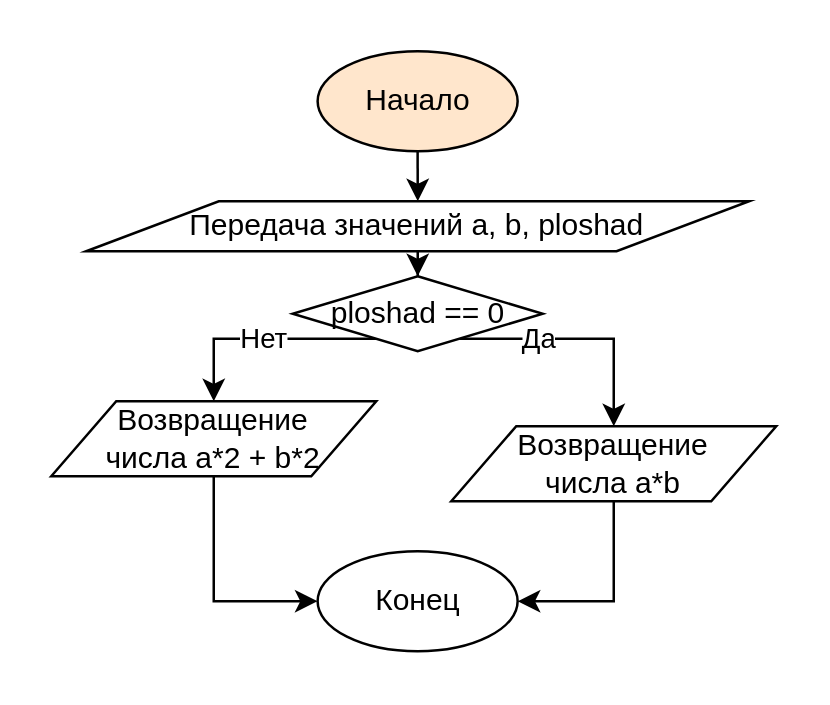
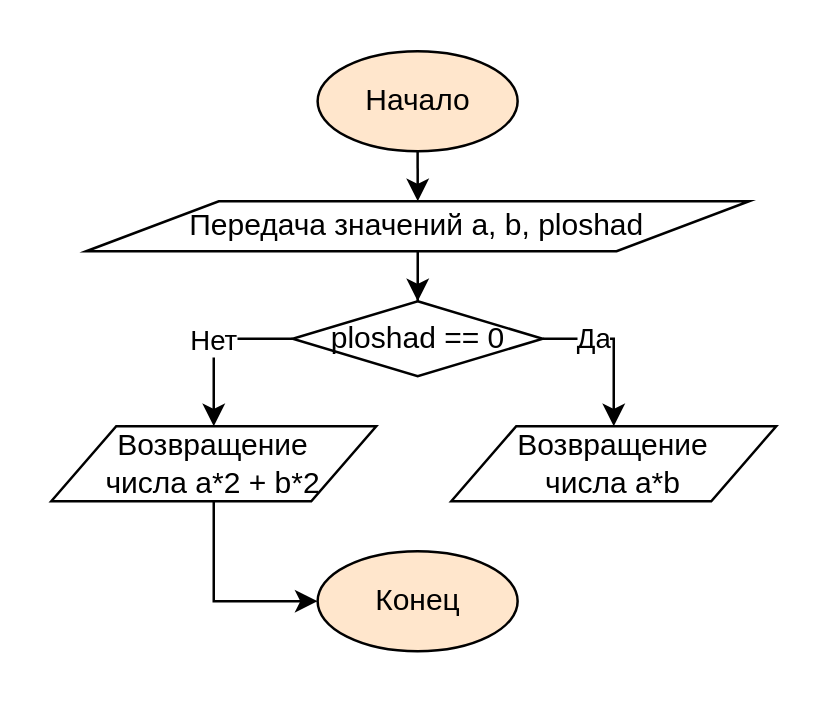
- <mxCell id="12" value="ploshad == 0" style="rhombus;whiteSpace=wrap;html=1;" vertex="1" parent="1"><mxGeometry x="116.58" y="110" width="100" height="30" as="geometry" /></mxCell>
+ <mxCell id="12" value="ploshad == 0" style="rhombus;whiteSpace=wrap;html=1;" vertex="1" parent="1"><mxGeometry x="116.58" y="120" width="100" height="30" as="geometry" /></mxCell>
- <mxCell id="14" value="Возвращение &lt;br&gt;числа a*2 + b*2" style="shape=parallelogram;perimeter=parallelogramPerimeter;whiteSpace=wrap;html=1;" vertex="1" parent="1"><mxGeometry x="20" y="160" width="130" height="30" as="geometry" /></mxCell>
+ <mxCell id="14" value="Возвращение &lt;br&gt;числа a*2 + b*2" style="shape=parallelogram;perimeter=parallelogramPerimeter;whiteSpace=wrap;html=1;" vertex="1" parent="1"><mxGeometry x="20" y="170" width="130" height="30" as="geometry" /></mxCell>
- <mxCell id="5" style="edgeStyle=orthogonalEdgeStyle;rounded=0;orthogonalLoop=1;jettySize=auto;html=1;entryX=1;entryY=0.5;entryDx=0;entryDy=0;" edge="1" parent="1" source="6" target="4"><mxGeometry relative="1" as="geometry" /></mxCell>
- <mxCell id="4" value="Конец" style="ellipse;whiteSpace=wrap;html=1;" vertex="1" parent="1"><mxGeometry x="126.55" y="220" width="80" height="40" as="geometry" /></mxCell>
+ <mxCell id="4" value="Конец" style="ellipse;whiteSpace=wrap;html=1;fillColor=#ffe6cc;" vertex="1" parent="1"><mxGeometry x="126.55" y="220" width="80" height="40" as="geometry" /></mxCell>
